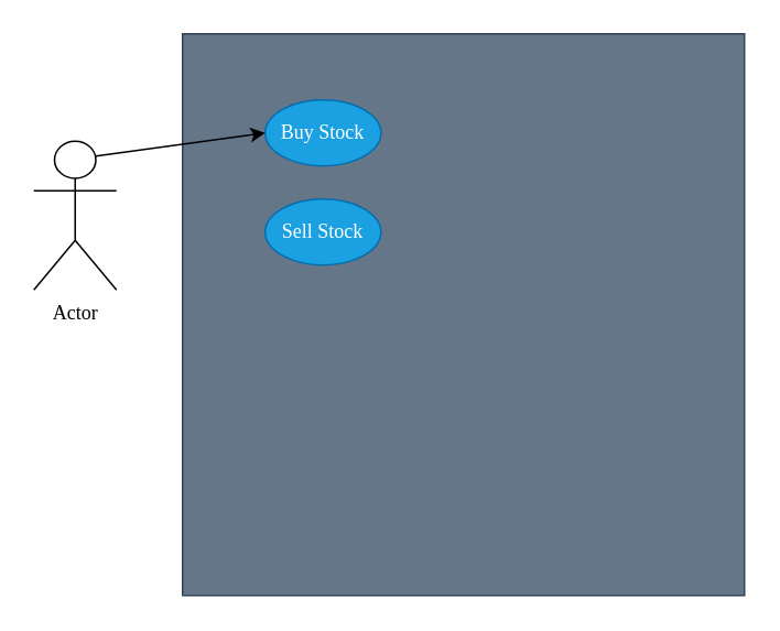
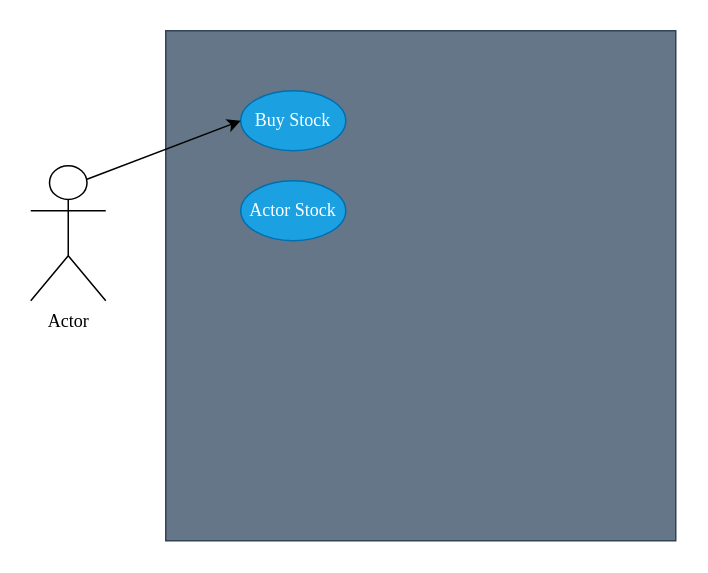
- <mxCell id="6" value="Actor" style="shape=umlActor;verticalLabelPosition=bottom;verticalAlign=top;html=1;outlineConnect=0;fontFamily=Verdana;" vertex="1" parent="1"><mxGeometry x="20" y="85" width="50" height="90" as="geometry" /></mxCell>
+ <mxCell id="6" value="Actor" style="shape=umlActor;verticalLabelPosition=bottom;verticalAlign=top;html=1;outlineConnect=0;fontFamily=Verdana;" vertex="1" parent="1"><mxGeometry x="20" y="110" width="50" height="90" as="geometry" /></mxCell>
- <mxCell id="4" value="Sell Stock" style="ellipse;whiteSpace=wrap;html=1;fillColor=#1ba1e2;fontColor=#ffffff;strokeColor=#006EAF;fontFamily=Verdana;" vertex="1" parent="1"><mxGeometry x="160" y="120" width="70" height="40" as="geometry" /></mxCell>
+ <mxCell id="4" value="Actor Stock" style="ellipse;whiteSpace=wrap;html=1;fillColor=#1ba1e2;fontColor=#ffffff;strokeColor=#006EAF;fontFamily=Verdana;" vertex="1" parent="1"><mxGeometry x="160" y="120" width="70" height="40" as="geometry" /></mxCell>
